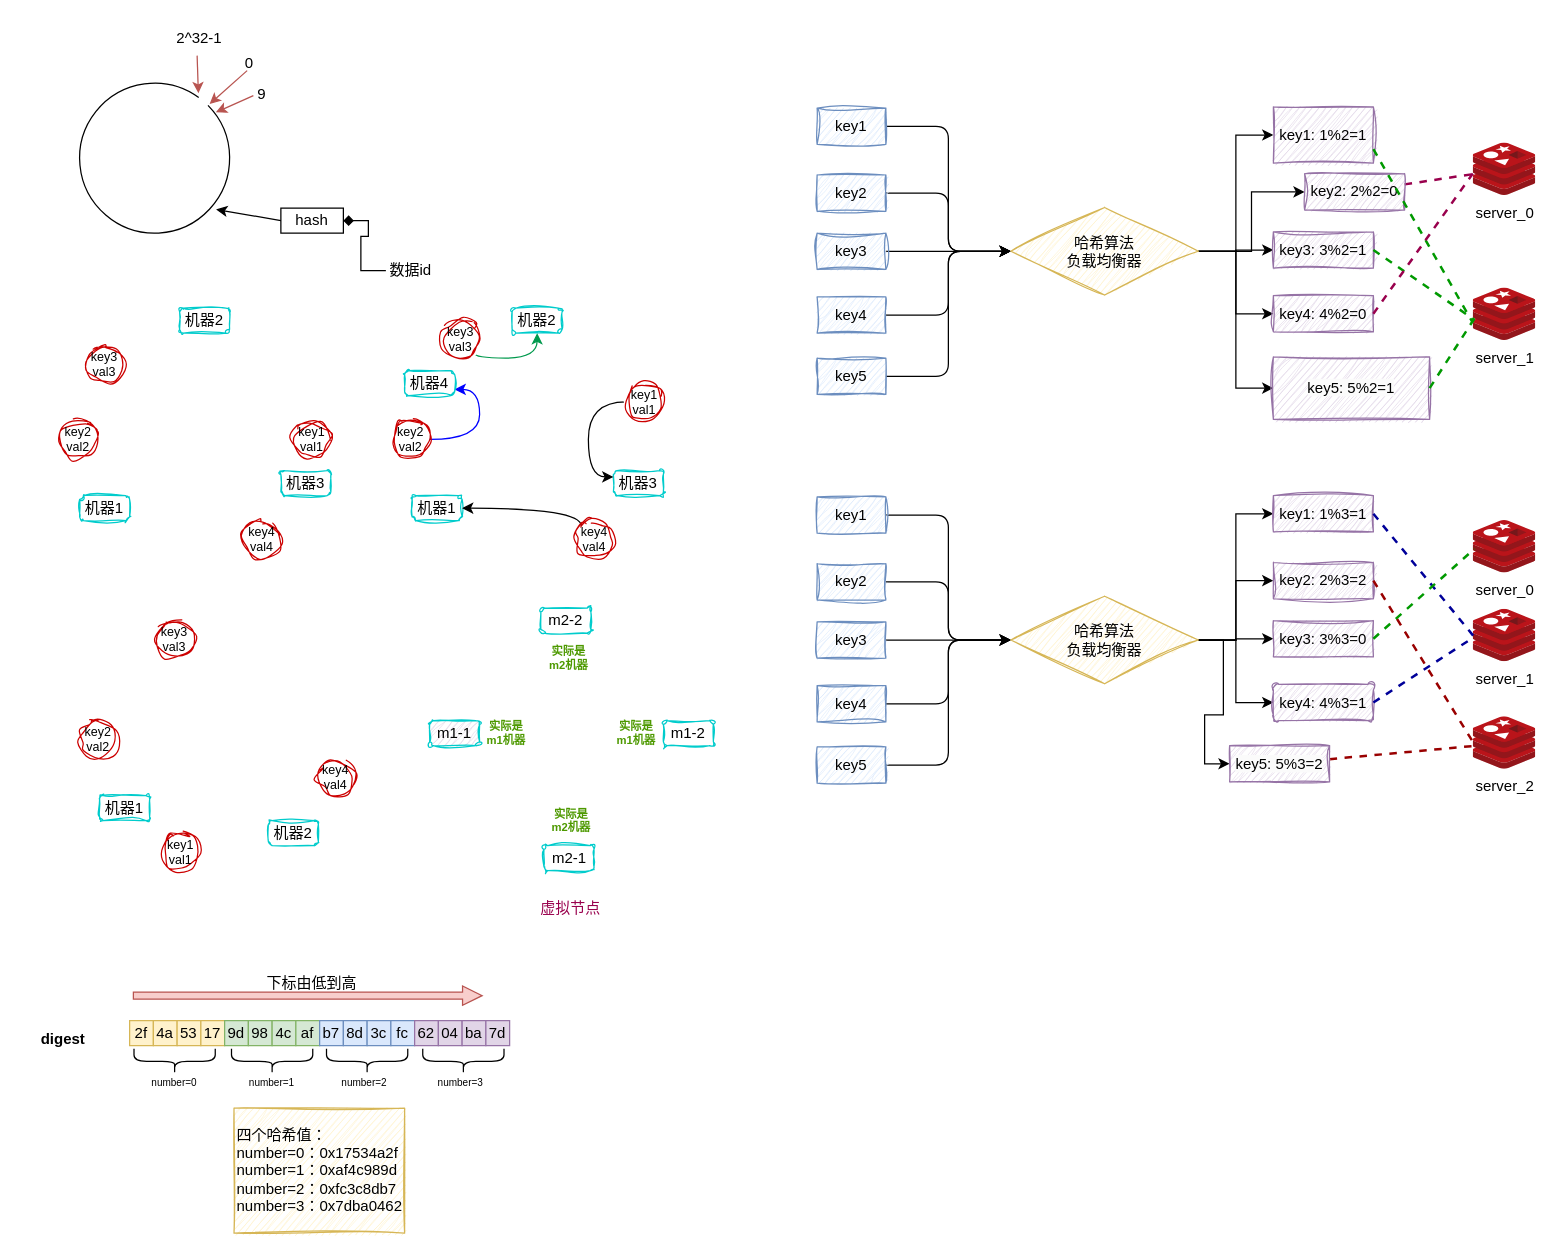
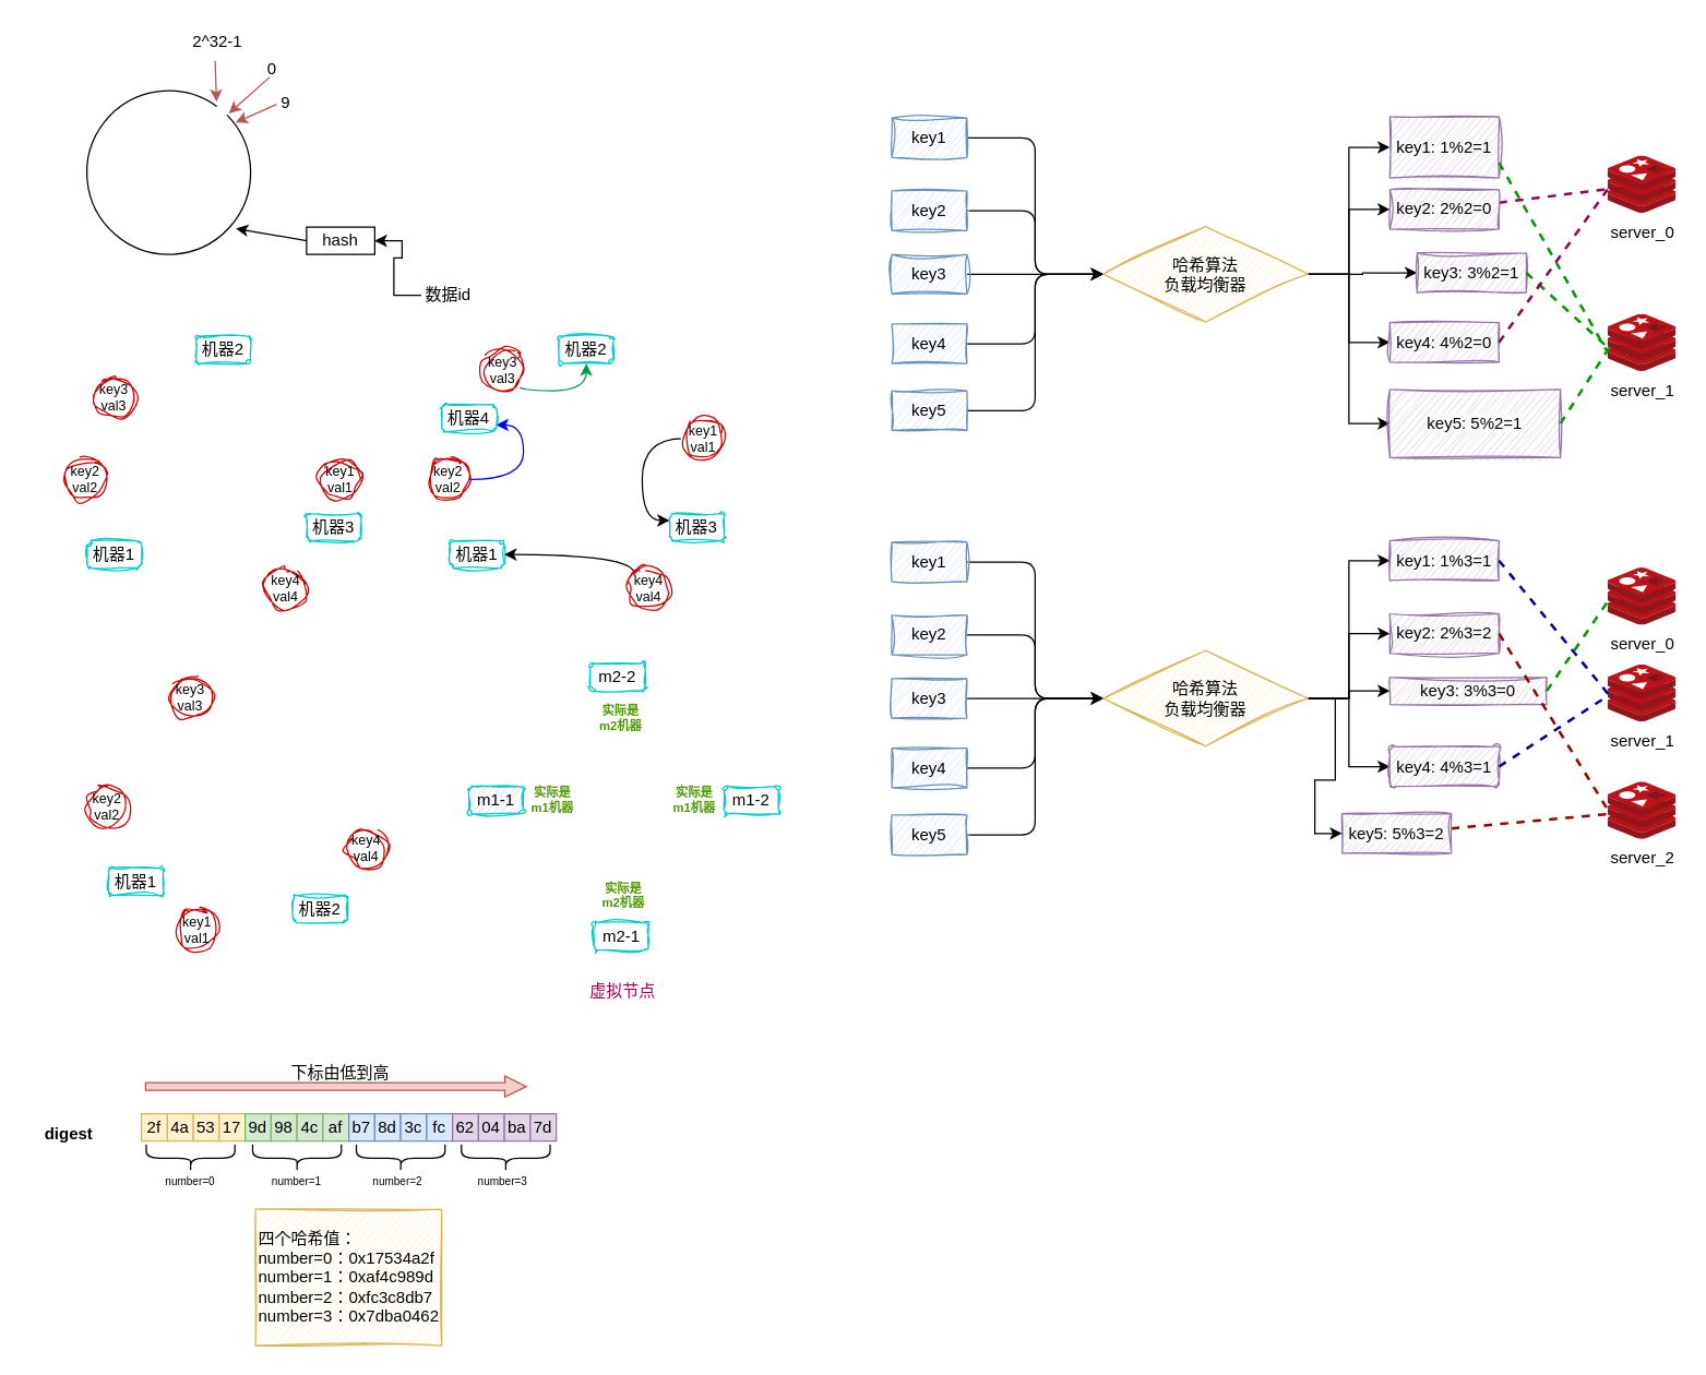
- <mxCell id="97" value="key2: 2%2=0" style="rounded=0;whiteSpace=wrap;html=1;fillColor=#e1d5e7;strokeColor=#9673a6;sketch=1;curveFitting=1;jiggle=2;" vertex="1" parent="1"><mxGeometry x="1043" y="138.5" width="80" height="29" as="geometry" /></mxCell>
+ <mxCell id="97" value="key2: 2%2=0" style="rounded=0;whiteSpace=wrap;html=1;fillColor=#e1d5e7;strokeColor=#9673a6;sketch=1;curveFitting=1;jiggle=2;" vertex="1" parent="1"><mxGeometry x="1018" y="138.5" width="80" height="29" as="geometry" /></mxCell>
- <mxCell id="10" style="edgeStyle=orthogonalEdgeStyle;rounded=0;orthogonalLoop=1;jettySize=auto;html=1;entryX=1;entryY=0.5;entryDx=0;entryDy=0;endArrow=diamond;" edge="1" parent="1" source="11" target="9"><mxGeometry relative="1" as="geometry" /></mxCell>
+ <mxCell id="10" style="edgeStyle=orthogonalEdgeStyle;rounded=0;orthogonalLoop=1;jettySize=auto;html=1;entryX=1;entryY=0.5;entryDx=0;entryDy=0;" edge="1" parent="1" source="11" target="9"><mxGeometry relative="1" as="geometry" /></mxCell>
- <mxCell id="98" value="key3: 3%2=1" style="rounded=0;whiteSpace=wrap;html=1;fillColor=#e1d5e7;strokeColor=#9673a6;sketch=1;curveFitting=1;jiggle=2;" vertex="1" parent="1"><mxGeometry x="1018" y="185" width="80" height="29" as="geometry" /></mxCell>
+ <mxCell id="98" value="key3: 3%2=1" style="rounded=0;whiteSpace=wrap;html=1;fillColor=#e1d5e7;strokeColor=#9673a6;sketch=1;curveFitting=1;jiggle=2;" vertex="1" parent="1"><mxGeometry x="1038" y="185" width="80" height="29" as="geometry" /></mxCell>
- <mxCell id="125" value="key3: 3%3=0" style="rounded=0;whiteSpace=wrap;html=1;fillColor=#e1d5e7;strokeColor=#9673a6;sketch=1;curveFitting=1;jiggle=2;" vertex="1" parent="1"><mxGeometry x="1018" y="496" width="80" height="29" as="geometry" /></mxCell>
+ <mxCell id="125" value="key3: 3%3=0" style="rounded=0;whiteSpace=wrap;html=1;fillColor=#e1d5e7;strokeColor=#9673a6;sketch=1;curveFitting=1;jiggle=2;" vertex="1" parent="1"><mxGeometry x="1018" y="496" width="115" height="20" as="geometry" /></mxCell>
